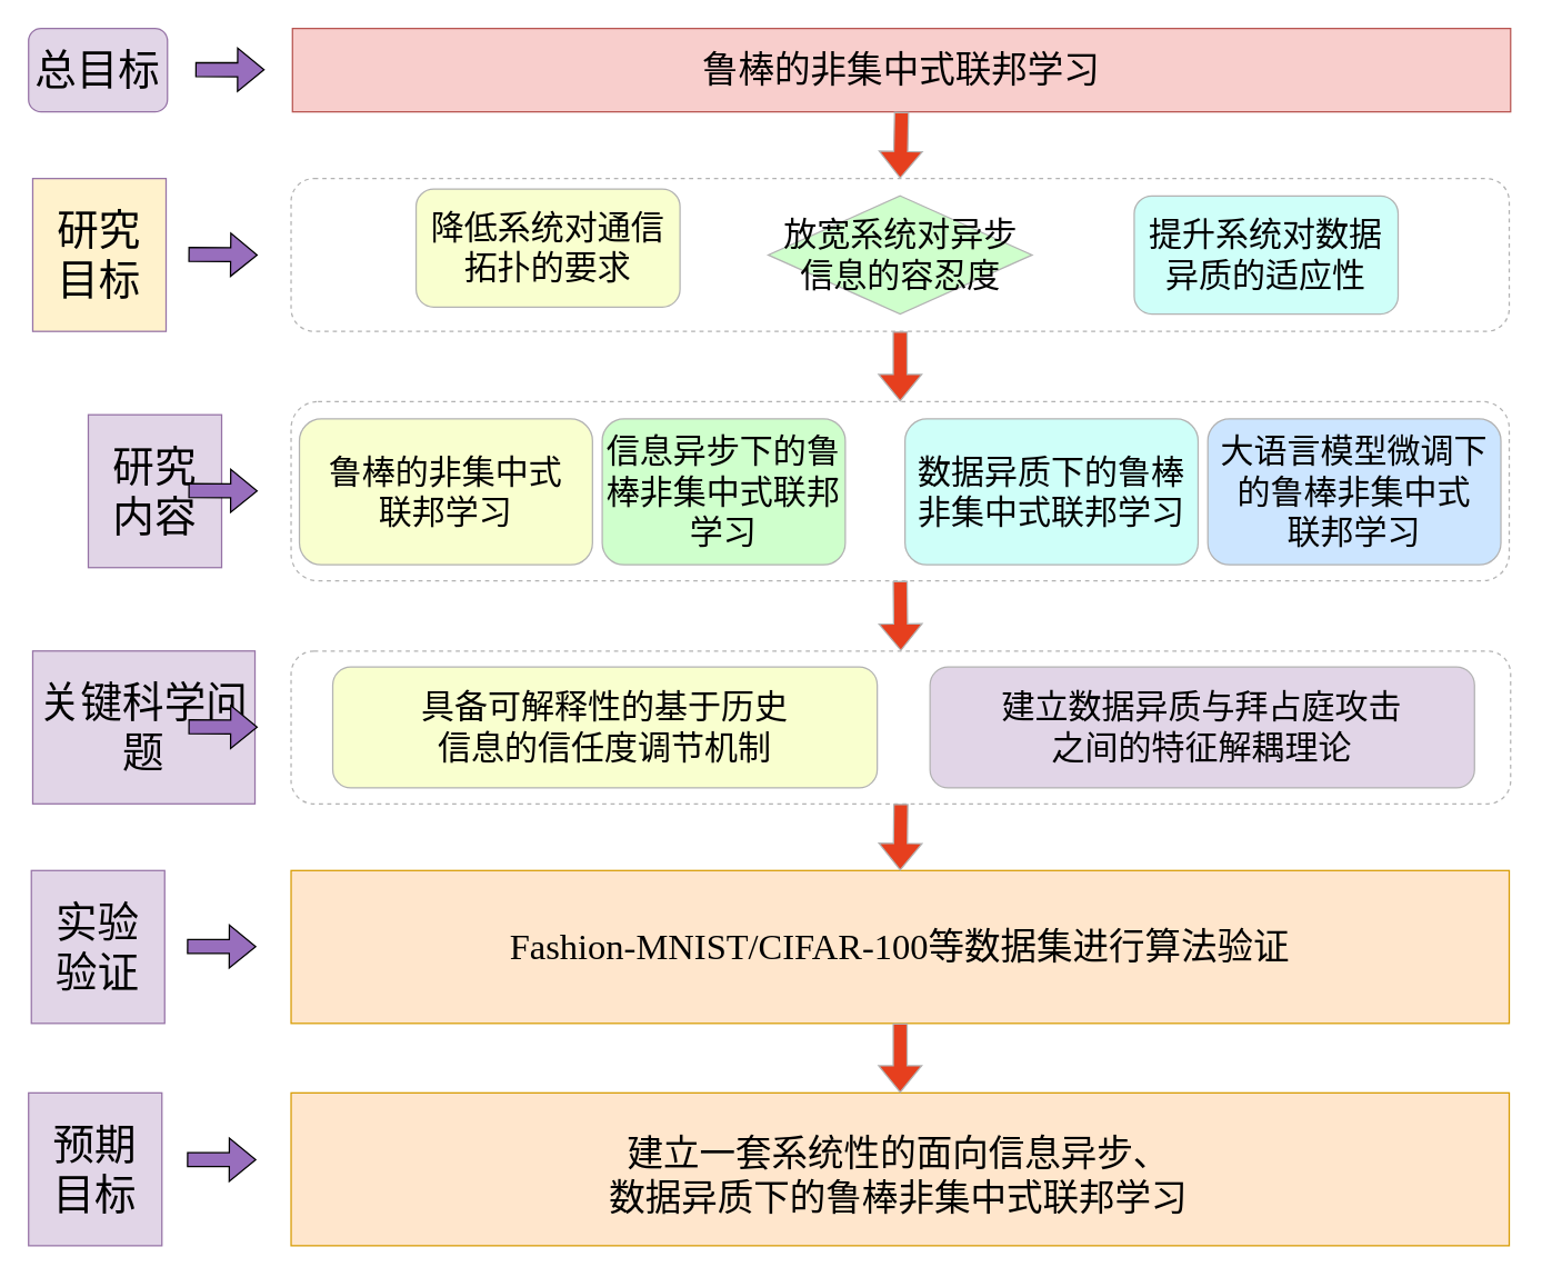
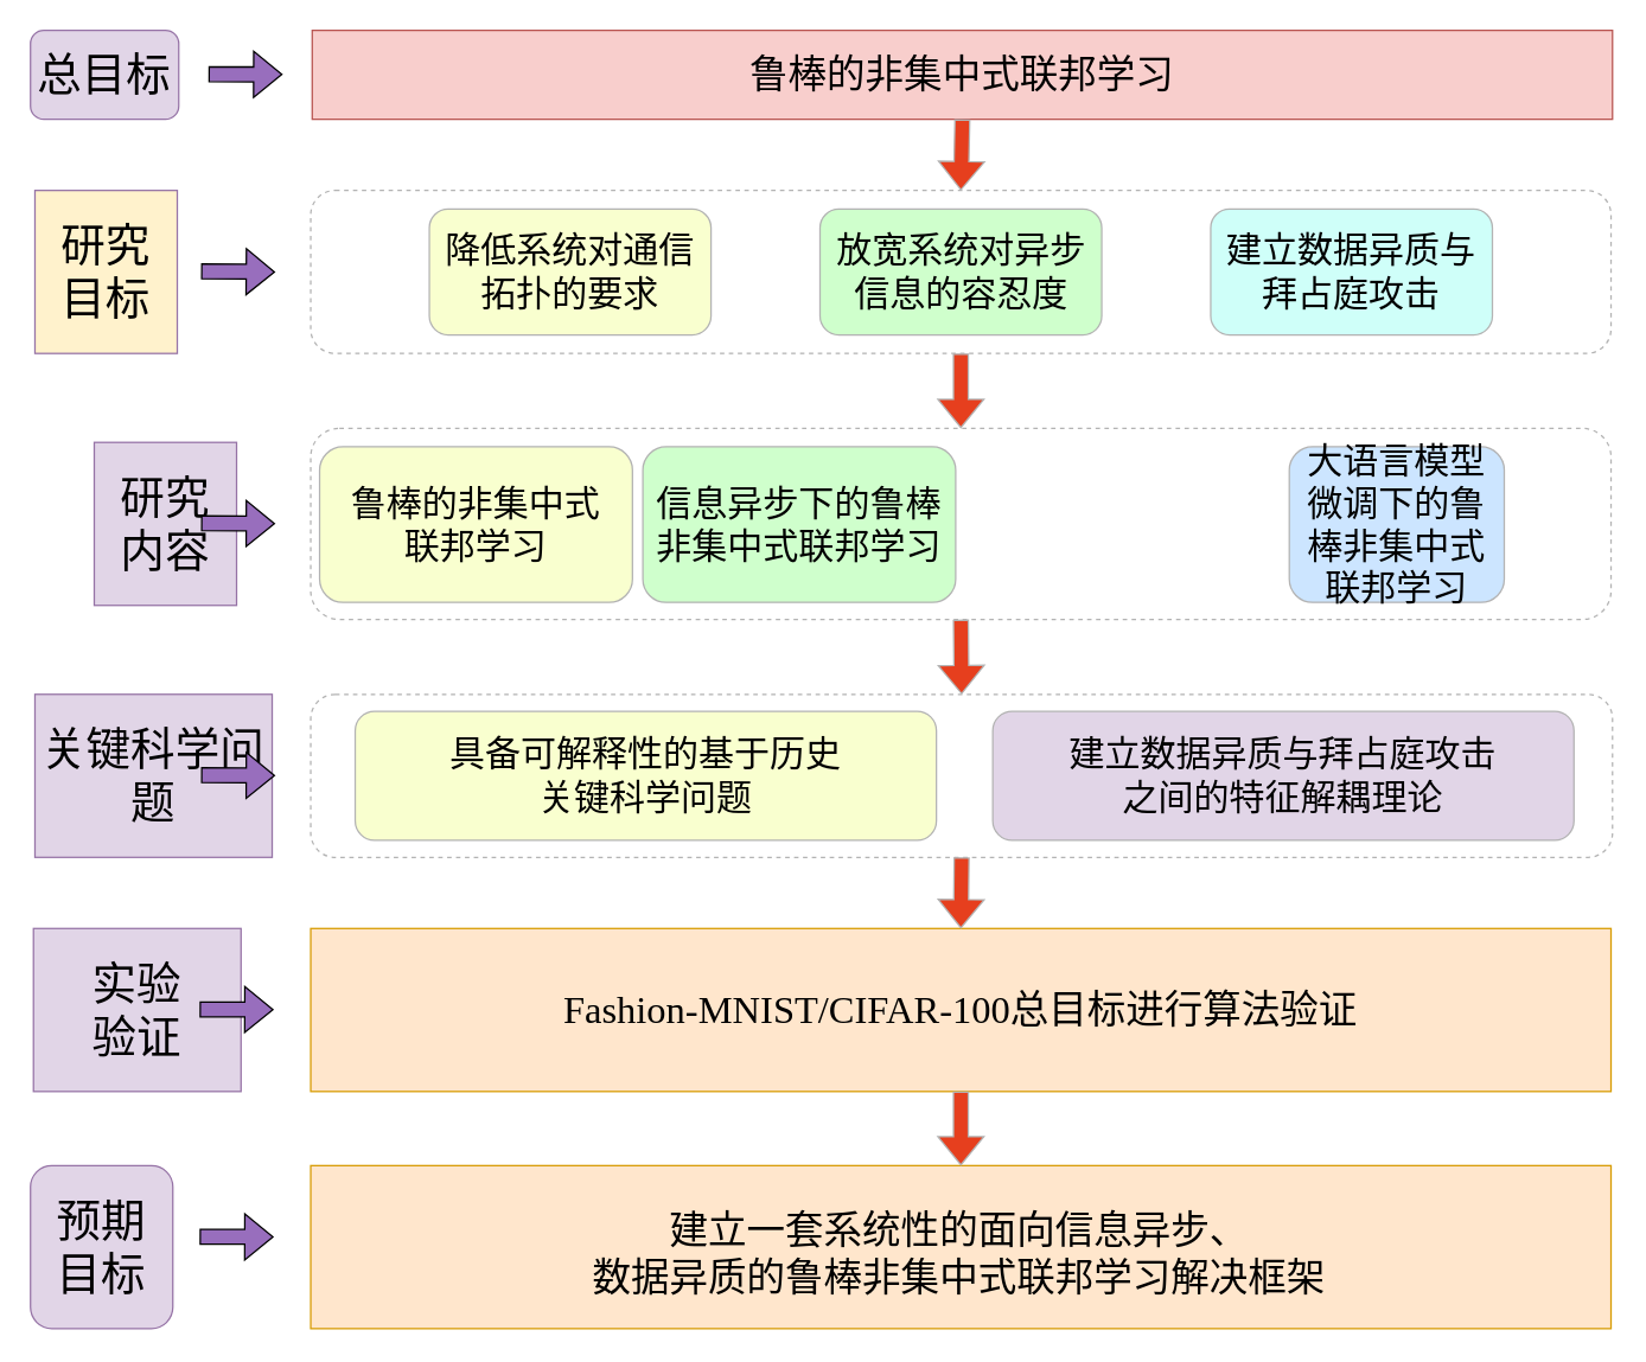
- <mxCell id="16" value="&lt;font style=&quot;font-size: 24px;&quot; face=&quot;Times New Roman&quot;&gt;降低系统对通信拓扑的要求&lt;/font&gt;" style="rounded=1;whiteSpace=wrap;html=1;fillColor=#F9FFCF;strokeColor=#B3B3B3;" parent="1" vertex="1"><mxGeometry x="299.001" y="135.503" width="190" height="85" as="geometry" /></mxCell>
+ <mxCell id="16" value="&lt;font style=&quot;font-size: 24px;&quot; face=&quot;Times New Roman&quot;&gt;降低系统对通信拓扑的要求&lt;/font&gt;" style="rounded=1;whiteSpace=wrap;html=1;fillColor=#F9FFCF;strokeColor=#B3B3B3;" parent="1" vertex="1"><mxGeometry x="289.001" y="140.503" width="190" height="85" as="geometry" /></mxCell>
- <mxCell id="17" value="&lt;font size=&quot;5&quot; face=&quot;Times New Roman&quot;&gt;放宽系统对异步信息的容忍度&lt;/font&gt;" style="rhombus;whiteSpace=wrap;html=1;fillColor=#CFFFCC;strokeColor=#B3B3B3;" parent="1" vertex="1"><mxGeometry x="552.501" y="140.503" width="190" height="85" as="geometry" /></mxCell>
+ <mxCell id="17" value="&lt;font size=&quot;5&quot; face=&quot;Times New Roman&quot;&gt;放宽系统对异步信息的容忍度&lt;/font&gt;" style="rounded=1;whiteSpace=wrap;html=1;fillColor=#CFFFCC;strokeColor=#B3B3B3;" parent="1" vertex="1"><mxGeometry x="552.501" y="140.503" width="190" height="85" as="geometry" /></mxCell>
- <mxCell id="18" value="&lt;font size=&quot;5&quot; face=&quot;Times New Roman&quot;&gt;提升系统对数据异质的适应性&lt;/font&gt;" style="rounded=1;whiteSpace=wrap;html=1;fillColor=#CFFFF9;strokeColor=#B3B3B3;" parent="1" vertex="1"><mxGeometry x="816.001" y="140.503" width="190" height="85" as="geometry" /></mxCell>
+ <mxCell id="18" value="&lt;font size=&quot;5&quot; face=&quot;Times New Roman&quot;&gt;建立数据异质与拜占庭攻击&lt;/font&gt;" style="rounded=1;whiteSpace=wrap;html=1;fillColor=#CFFFF9;strokeColor=#B3B3B3;" parent="1" vertex="1"><mxGeometry x="816.001" y="140.503" width="190" height="85" as="geometry" /></mxCell>
- <mxCell id="21" value="&lt;span style=&quot;font-family: &amp;quot;Times New Roman&amp;quot;; font-size: x-large;&quot;&gt;信息异步下的鲁棒非集中式联邦学习&lt;/span&gt;" style="rounded=1;whiteSpace=wrap;html=1;fillColor=#CFFFCC;strokeColor=#B3B3B3;" parent="1" vertex="1"><mxGeometry x="433" y="301" width="175" height="105" as="geometry" /></mxCell>
+ <mxCell id="21" value="&lt;span style=&quot;font-family: &amp;quot;Times New Roman&amp;quot;; font-size: x-large;&quot;&gt;信息异步下的鲁棒非集中式联邦学习&lt;/span&gt;" style="rounded=1;whiteSpace=wrap;html=1;fillColor=#CFFFCC;strokeColor=#B3B3B3;" parent="1" vertex="1"><mxGeometry x="433" y="301" width="211" height="105" as="geometry" /></mxCell>
- <mxCell id="22" value="&lt;span style=&quot;font-family: &amp;quot;Times New Roman&amp;quot;; font-size: x-large;&quot;&gt;数据异质下的鲁棒非集中式联邦学习&lt;/span&gt;" style="rounded=1;whiteSpace=wrap;html=1;fillColor=#CFFFF9;strokeColor=#B3B3B3;" parent="1" vertex="1"><mxGeometry x="651" y="301" width="211" height="105" as="geometry" /></mxCell>
- <mxCell id="34" value="&lt;span style=&quot;font-family: &amp;quot;Times New Roman&amp;quot;; font-size: x-large;&quot;&gt;大语言模型微调下的鲁棒非集中式&lt;/span&gt;&lt;div&gt;&lt;span style=&quot;font-family: &amp;quot;Times New Roman&amp;quot;; font-size: x-large;&quot;&gt;联邦学习&lt;/span&gt;&lt;/div&gt;" style="rounded=1;whiteSpace=wrap;html=1;fillColor=#CCE5FF;strokeColor=#B3B3B3;" parent="1" vertex="1"><mxGeometry x="869" y="301" width="211" height="105" as="geometry" /></mxCell>
+ <mxCell id="34" value="&lt;span style=&quot;font-family: &amp;quot;Times New Roman&amp;quot;; font-size: x-large;&quot;&gt;大语言模型微调下的鲁棒非集中式&lt;/span&gt;&lt;div&gt;&lt;span style=&quot;font-family: &amp;quot;Times New Roman&amp;quot;; font-size: x-large;&quot;&gt;联邦学习&lt;/span&gt;&lt;/div&gt;" style="rounded=1;whiteSpace=wrap;html=1;fillColor=#CCE5FF;strokeColor=#B3B3B3;" parent="1" vertex="1"><mxGeometry x="869" y="301" width="145" height="105" as="geometry" /></mxCell>
- <mxCell id="24" value="&lt;div&gt;&lt;font style=&quot;font-size: 24px;&quot; face=&quot;Times New Roman&quot;&gt;具备可解释性的基于&lt;/font&gt;&lt;span style=&quot;font-size: 24px; font-family: &amp;quot;Times New Roman&amp;quot;; background-color: transparent; color: light-dark(rgb(0, 0, 0), rgb(255, 255, 255));&quot;&gt;历史&lt;/span&gt;&lt;/div&gt;&lt;div&gt;&lt;span style=&quot;font-size: 24px; font-family: &amp;quot;Times New Roman&amp;quot;; background-color: transparent; color: light-dark(rgb(0, 0, 0), rgb(255, 255, 255));&quot;&gt;信息的信任度调节机制&lt;/span&gt;&lt;/div&gt;" style="rounded=1;whiteSpace=wrap;html=1;fillColor=#F9FFCF;strokeColor=#B3B3B3;" parent="1" vertex="1"><mxGeometry x="239" y="479.5" width="392" height="87" as="geometry" /></mxCell>
+ <mxCell id="24" value="&lt;div&gt;&lt;font style=&quot;font-size: 24px;&quot; face=&quot;Times New Roman&quot;&gt;具备可解释性的基于&lt;/font&gt;&lt;span style=&quot;font-size: 24px; font-family: &amp;quot;Times New Roman&amp;quot;; background-color: transparent; color: light-dark(rgb(0, 0, 0), rgb(255, 255, 255));&quot;&gt;历史&lt;/span&gt;&lt;/div&gt;&lt;div&gt;&lt;span style=&quot;font-size: 24px; font-family: &amp;quot;Times New Roman&amp;quot;; background-color: transparent; color: light-dark(rgb(0, 0, 0), rgb(255, 255, 255));&quot;&gt;关键科学问题&lt;/span&gt;&lt;/div&gt;" style="rounded=1;whiteSpace=wrap;html=1;fillColor=#F9FFCF;strokeColor=#B3B3B3;" parent="1" vertex="1"><mxGeometry x="239" y="479.5" width="392" height="87" as="geometry" /></mxCell>
- <mxCell id="9" value="&lt;font face=&quot;Times New Roman&quot;&gt;&lt;span style=&quot;font-size: 30px;&quot;&gt;实验&lt;/span&gt;&lt;/font&gt;&lt;div&gt;&lt;font face=&quot;Times New Roman&quot;&gt;&lt;span style=&quot;font-size: 30px;&quot;&gt;验证&lt;/span&gt;&lt;/font&gt;&lt;/div&gt;" style="rounded=0;whiteSpace=wrap;html=1;fillColor=#e1d5e7;strokeColor=#9673a6;" parent="1" vertex="1"><mxGeometry x="22.001" y="626.003" width="96" height="110" as="geometry" /></mxCell>
+ <mxCell id="9" value="&lt;font face=&quot;Times New Roman&quot;&gt;&lt;span style=&quot;font-size: 30px;&quot;&gt;实验&lt;/span&gt;&lt;/font&gt;&lt;div&gt;&lt;font face=&quot;Times New Roman&quot;&gt;&lt;span style=&quot;font-size: 30px;&quot;&gt;验证&lt;/span&gt;&lt;/font&gt;&lt;/div&gt;" style="rounded=0;whiteSpace=wrap;html=1;fillColor=#e1d5e7;strokeColor=#9673a6;" parent="1" vertex="1"><mxGeometry x="22.001" y="626.003" width="140" height="110" as="geometry" /></mxCell>
- <mxCell id="26" value="&lt;font style=&quot;font-size: 26px;&quot;&gt;&lt;span style=&quot;font-family: &amp;quot;Times New Roman&amp;quot;;&quot;&gt;Fashion-MNIST/CIFAR-100等数据集&lt;/span&gt;&lt;span style=&quot;font-family: &amp;quot;Times New Roman&amp;quot;; background-color: transparent; color: light-dark(rgb(0, 0, 0), rgb(255, 255, 255));&quot;&gt;进行算法验证&lt;/span&gt;&lt;/font&gt;" style="rounded=0;whiteSpace=wrap;html=1;fillColor=#ffe6cc;strokeColor=#d79b00;" parent="1" vertex="1"><mxGeometry x="209" y="626" width="877" height="110" as="geometry" /></mxCell>
+ <mxCell id="26" value="&lt;font style=&quot;font-size: 26px;&quot;&gt;&lt;span style=&quot;font-family: &amp;quot;Times New Roman&amp;quot;;&quot;&gt;Fashion-MNIST/CIFAR-100总目标&lt;/span&gt;&lt;span style=&quot;font-family: &amp;quot;Times New Roman&amp;quot;; background-color: transparent; color: light-dark(rgb(0, 0, 0), rgb(255, 255, 255));&quot;&gt;进行算法验证&lt;/span&gt;&lt;/font&gt;" style="rounded=0;whiteSpace=wrap;html=1;fillColor=#ffe6cc;strokeColor=#d79b00;" parent="1" vertex="1"><mxGeometry x="209" y="626" width="877" height="110" as="geometry" /></mxCell>
- <mxCell id="8" value="&lt;font face=&quot;Times New Roman&quot;&gt;&lt;span style=&quot;font-size: 30px;&quot;&gt;预期&lt;/span&gt;&lt;/font&gt;&lt;div&gt;&lt;font face=&quot;Times New Roman&quot;&gt;&lt;span style=&quot;font-size: 30px;&quot;&gt;目标&lt;/span&gt;&lt;/font&gt;&lt;/div&gt;" style="rounded=0;whiteSpace=wrap;html=1;fillColor=#e1d5e7;strokeColor=#9673a6;" parent="1" vertex="1"><mxGeometry x="20.001" y="786.003" width="96" height="110" as="geometry" /></mxCell>
+ <mxCell id="8" value="&lt;font face=&quot;Times New Roman&quot;&gt;&lt;span style=&quot;font-size: 30px;&quot;&gt;预期&lt;/span&gt;&lt;/font&gt;&lt;div&gt;&lt;font face=&quot;Times New Roman&quot;&gt;&lt;span style=&quot;font-size: 30px;&quot;&gt;目标&lt;/span&gt;&lt;/font&gt;&lt;/div&gt;" style="whiteSpace=wrap;html=1;fillColor=#e1d5e7;strokeColor=#9673a6;rounded=1;" parent="1" vertex="1"><mxGeometry x="20.001" y="786.003" width="96" height="110" as="geometry" /></mxCell>
- <mxCell id="33" value="&lt;div&gt;&lt;span style=&quot;background-color: transparent; font-size: 26px;&quot;&gt;&lt;font face=&quot;Times New Roman&quot;&gt;建立一套系统性的面向信息异步、&lt;/font&gt;&lt;/span&gt;&lt;/div&gt;&lt;div&gt;&lt;span style=&quot;background-color: transparent; font-size: 26px;&quot;&gt;&lt;font face=&quot;Times New Roman&quot;&gt;数据异质下的鲁棒非集中式联邦学习&lt;/font&gt;&lt;/span&gt;&lt;/div&gt;" style="text;html=1;align=center;verticalAlign=middle;whiteSpace=wrap;rounded=0;" parent="1" vertex="1"><mxGeometry x="208.001" y="831.003" width="877" height="30" as="geometry" /></mxCell>
+ <mxCell id="33" value="&lt;div&gt;&lt;span style=&quot;background-color: transparent; font-size: 26px;&quot;&gt;&lt;font face=&quot;Times New Roman&quot;&gt;建立一套系统性的面向信息异步、&lt;/font&gt;&lt;/span&gt;&lt;/div&gt;&lt;div&gt;&lt;span style=&quot;background-color: transparent; font-size: 26px;&quot;&gt;&lt;font face=&quot;Times New Roman&quot;&gt;数据异质的鲁棒非集中式联邦学习解决框架&lt;/font&gt;&lt;/span&gt;&lt;/div&gt;" style="text;html=1;align=center;verticalAlign=middle;whiteSpace=wrap;rounded=0;" parent="1" vertex="1"><mxGeometry x="208.001" y="831.003" width="877" height="30" as="geometry" /></mxCell>
